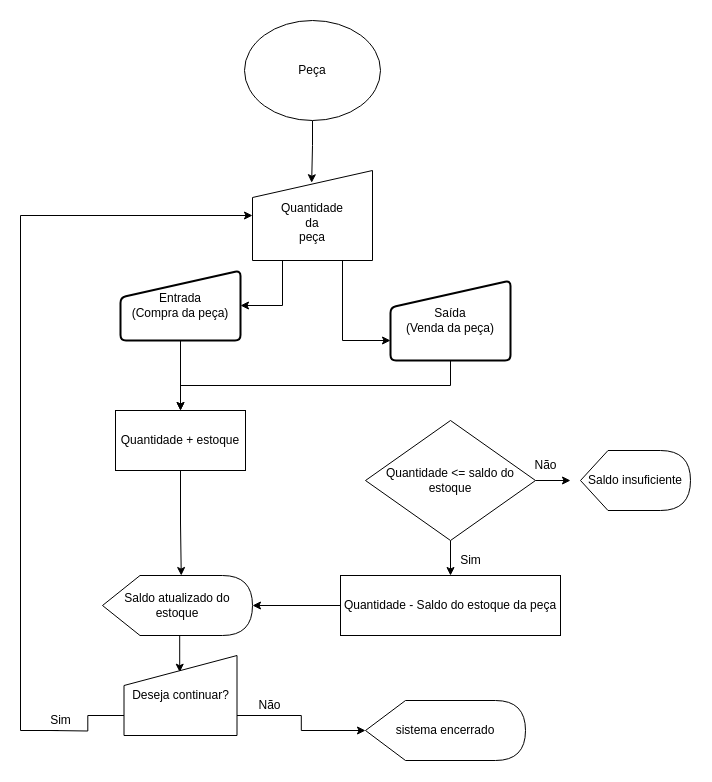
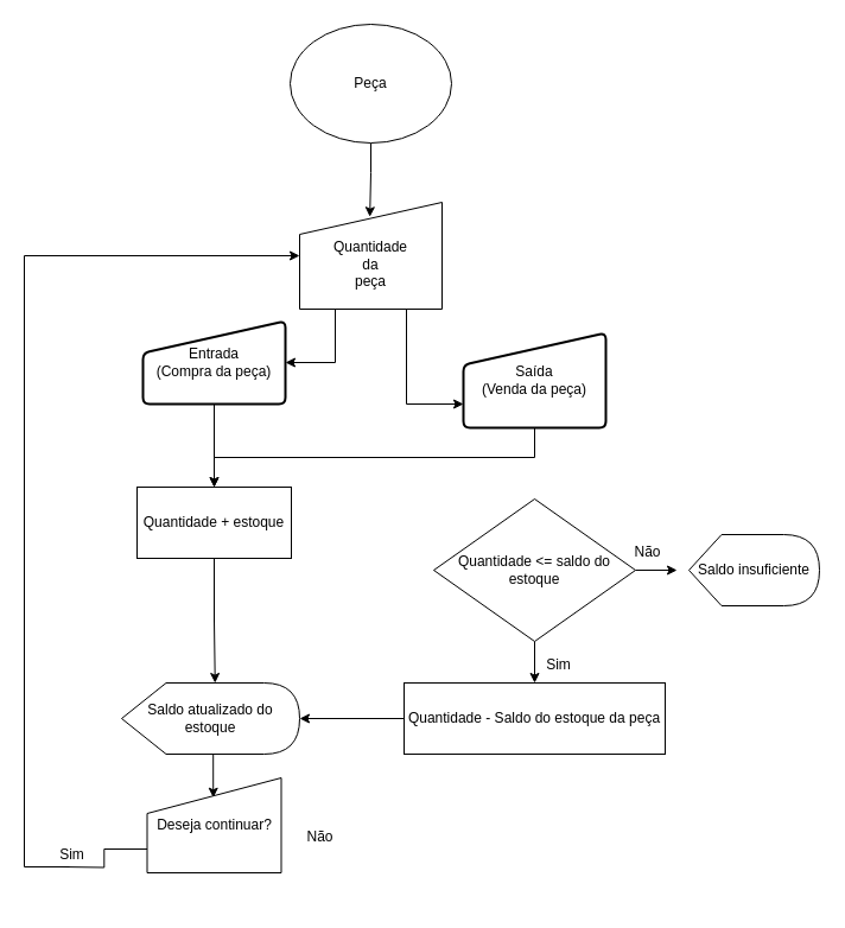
- <mxCell id="24" style="edgeStyle=orthogonalEdgeStyle;rounded=0;orthogonalLoop=1;jettySize=auto;html=1;exitX=1;exitY=0.75;exitDx=0;exitDy=0;entryX=0;entryY=0.5;entryDx=0;entryDy=0;entryPerimeter=0;" edge="1" parent="1" source="25" target="26"><mxGeometry relative="1" as="geometry" /></mxCell>
- <mxCell id="26" value="sistema encerrado" style="shape=display;whiteSpace=wrap;html=1;" vertex="1" parent="1"><mxGeometry x="365" y="700" width="160" height="60" as="geometry" /></mxCell>
